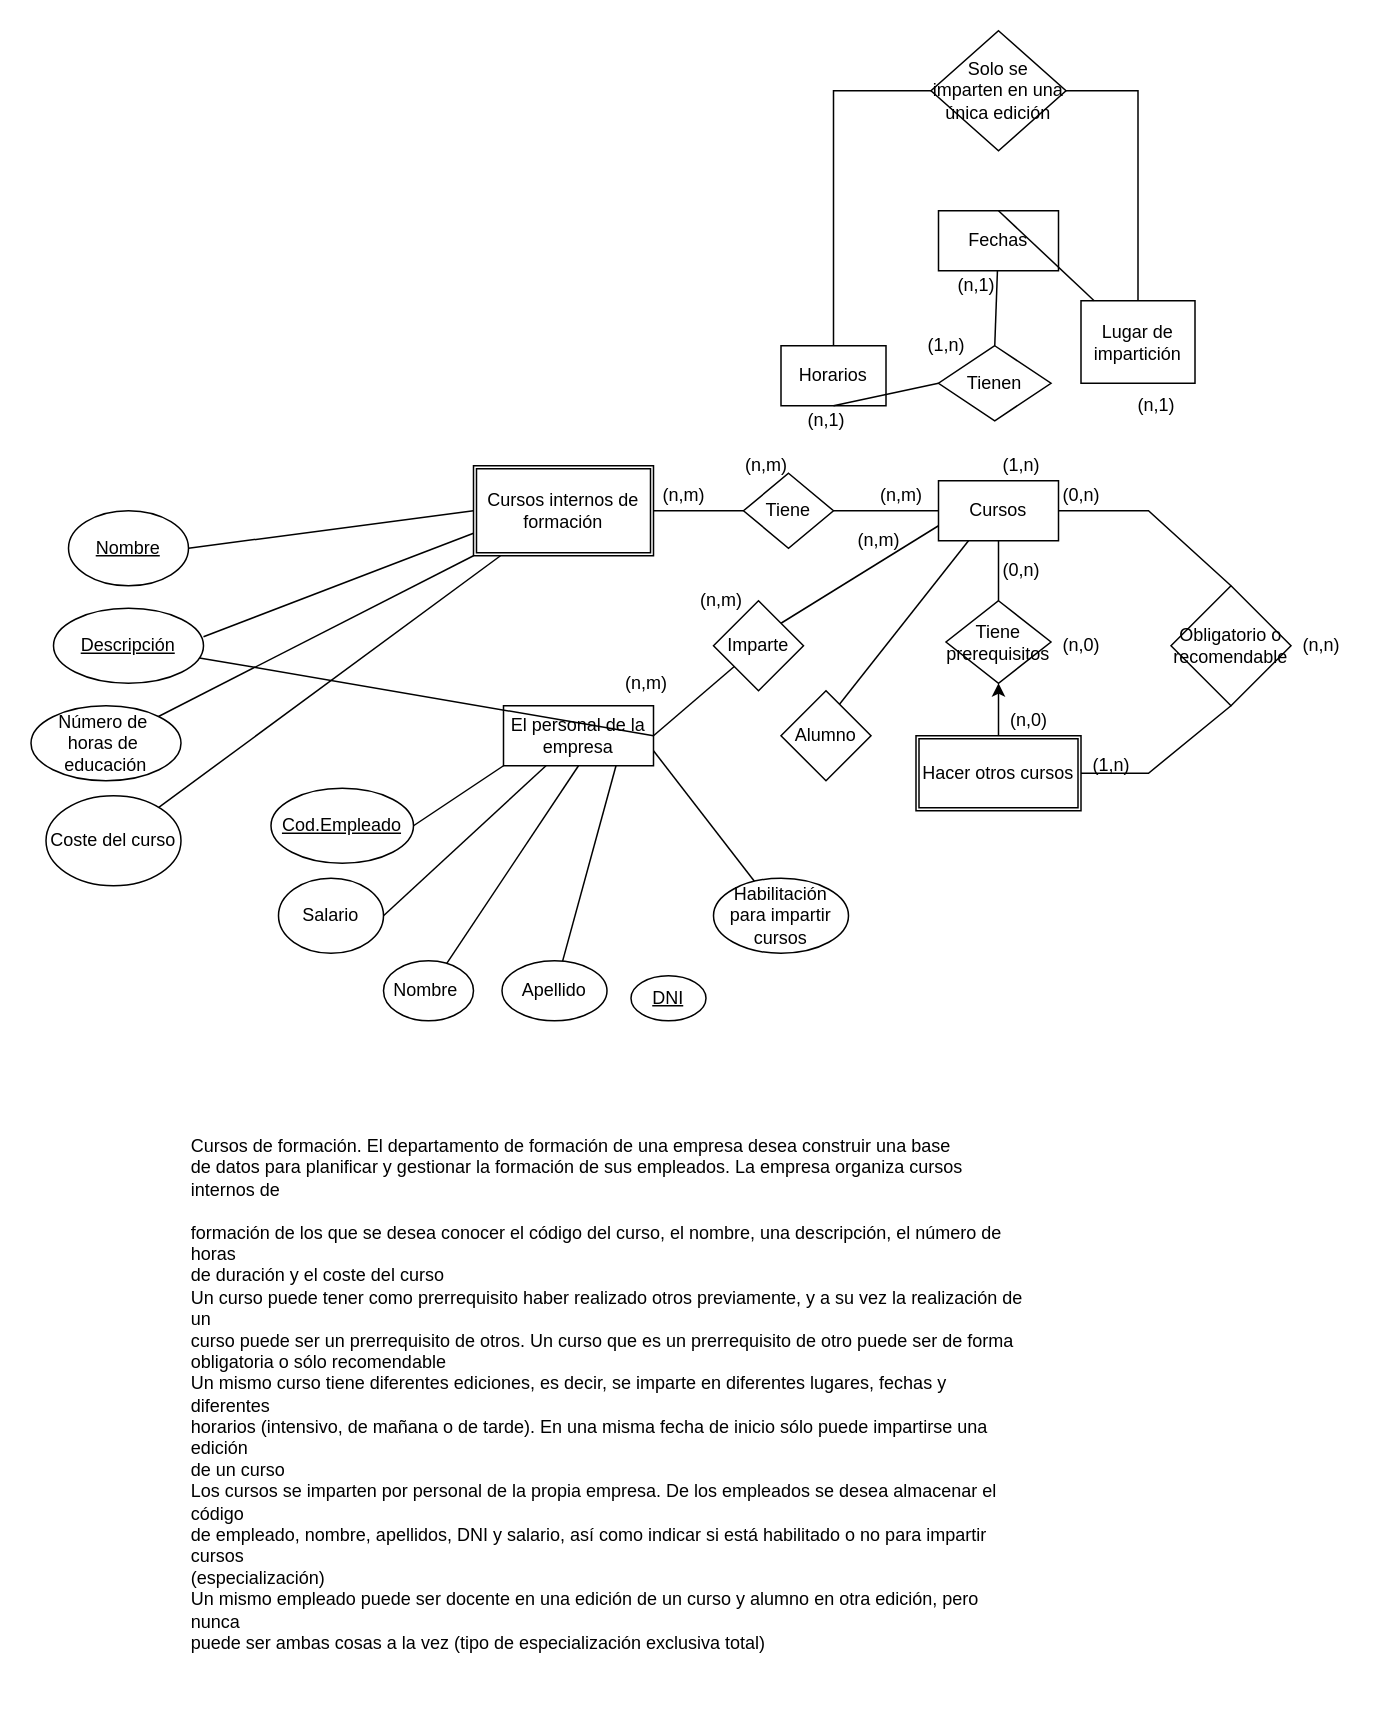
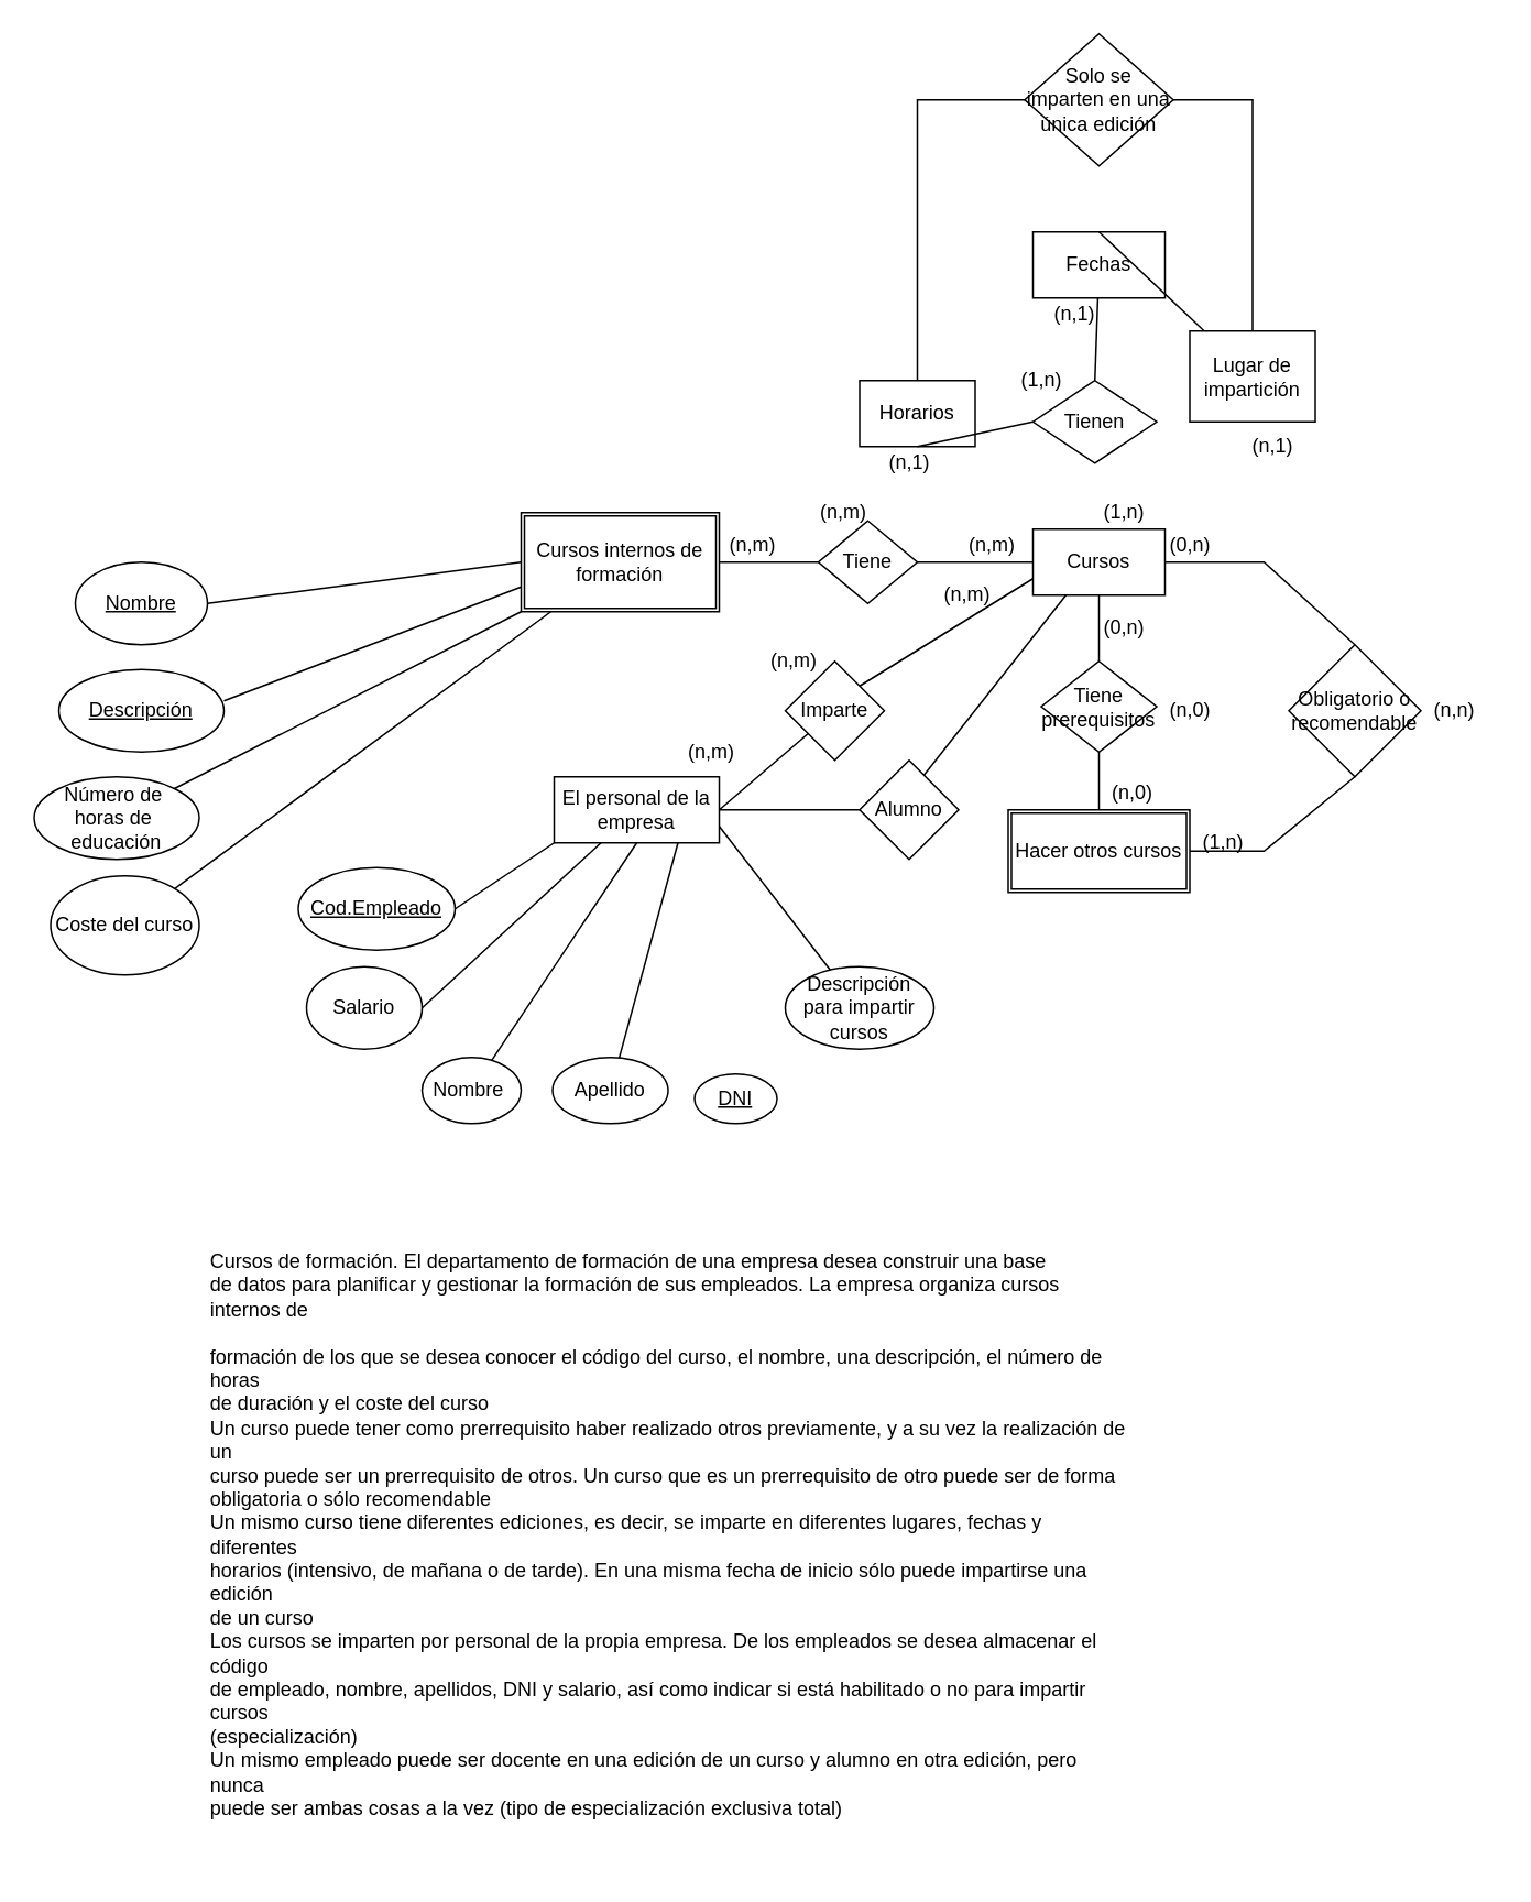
- <mxCell id="19" value="" style="endArrow=classic;html=1;rounded=0;entryX=0.5;entryY=1;entryDx=0;entryDy=0;exitX=0.5;exitY=0;exitDx=0;exitDy=0;" edge="1" parent="1" source="18" target="13"><mxGeometry width="50" height="50" relative="1" as="geometry"><mxPoint x="405" y="540" as="sourcePoint" /><mxPoint x="455" y="490" as="targetPoint" /></mxGeometry></mxCell>
+ <mxCell id="19" value="" style="endArrow=none;html=1;rounded=0;entryX=0.5;entryY=1;entryDx=0;entryDy=0;exitX=0.5;exitY=0;exitDx=0;exitDy=0;" edge="1" parent="1" source="18" target="13"><mxGeometry width="50" height="50" relative="1" as="geometry"><mxPoint x="405" y="540" as="sourcePoint" /><mxPoint x="455" y="490" as="targetPoint" /></mxGeometry></mxCell>
- <mxCell id="46" value="" style="endArrow=none;html=1;rounded=0;exitX=1;exitY=0.5;exitDx=0;exitDy=0;" edge="1" parent="1" source="29" target="5"><mxGeometry width="50" height="50" relative="1" as="geometry"><mxPoint x="390" y="480" as="sourcePoint" /><mxPoint x="440" y="430" as="targetPoint" /></mxGeometry></mxCell>
+ <mxCell id="46" value="" style="endArrow=none;html=1;rounded=0;entryX=0;entryY=0.5;entryDx=0;entryDy=0;exitX=1;exitY=0.5;exitDx=0;exitDy=0;" edge="1" parent="1" source="29" target="45"><mxGeometry width="50" height="50" relative="1" as="geometry"><mxPoint x="390" y="480" as="sourcePoint" /><mxPoint x="440" y="430" as="targetPoint" /></mxGeometry></mxCell>
- <mxCell id="42" value="Habilitación para impartir cursos" style="ellipse;whiteSpace=wrap;html=1;" vertex="1" parent="1"><mxGeometry x="475" y="585" width="90" height="50" as="geometry" /></mxCell>
+ <mxCell id="42" value="Descripción para impartir cursos" style="ellipse;whiteSpace=wrap;html=1;" vertex="1" parent="1"><mxGeometry x="475" y="585" width="90" height="50" as="geometry" /></mxCell>
